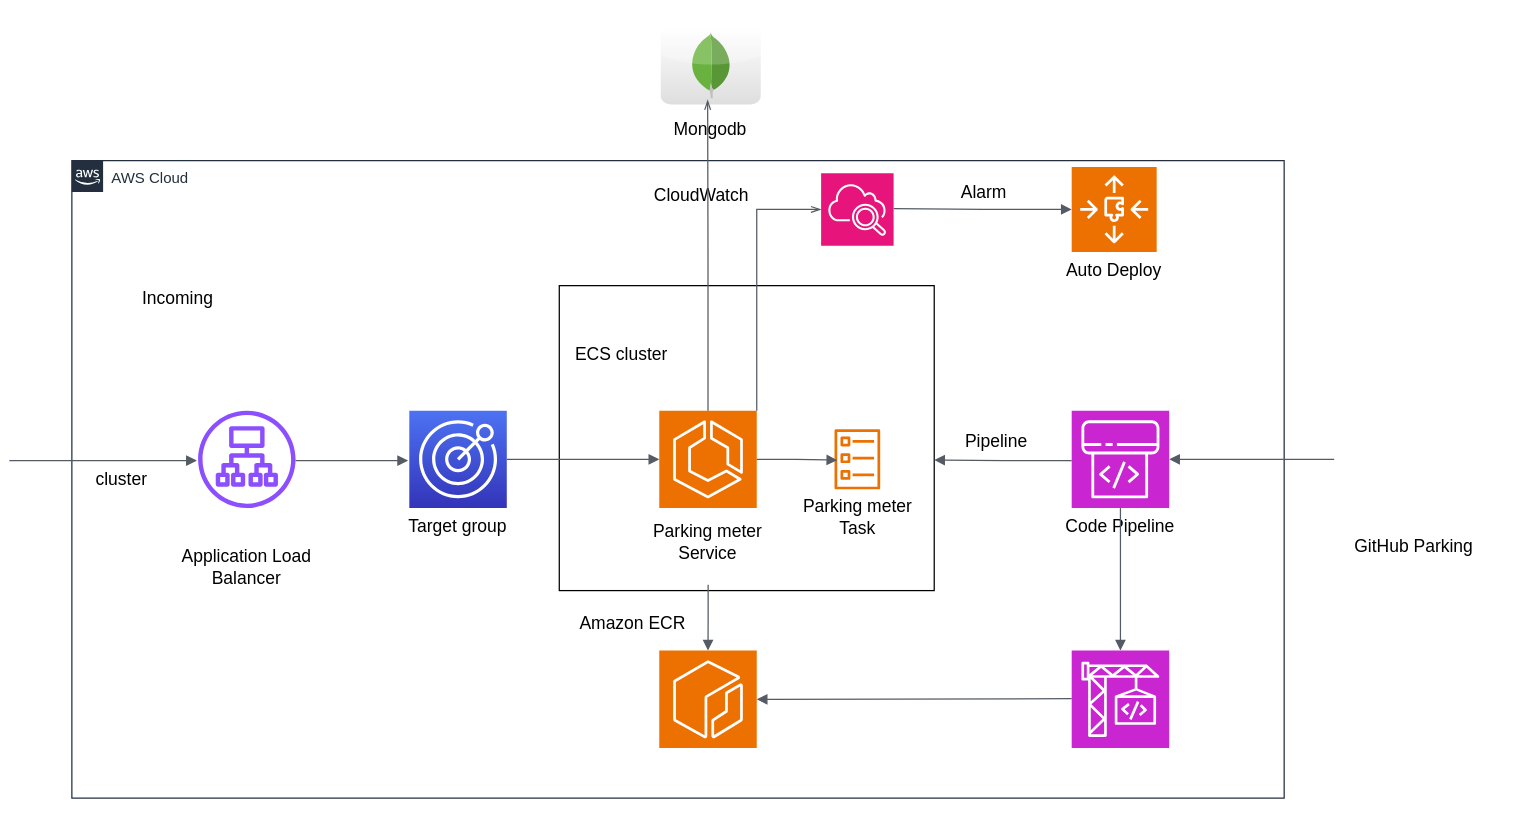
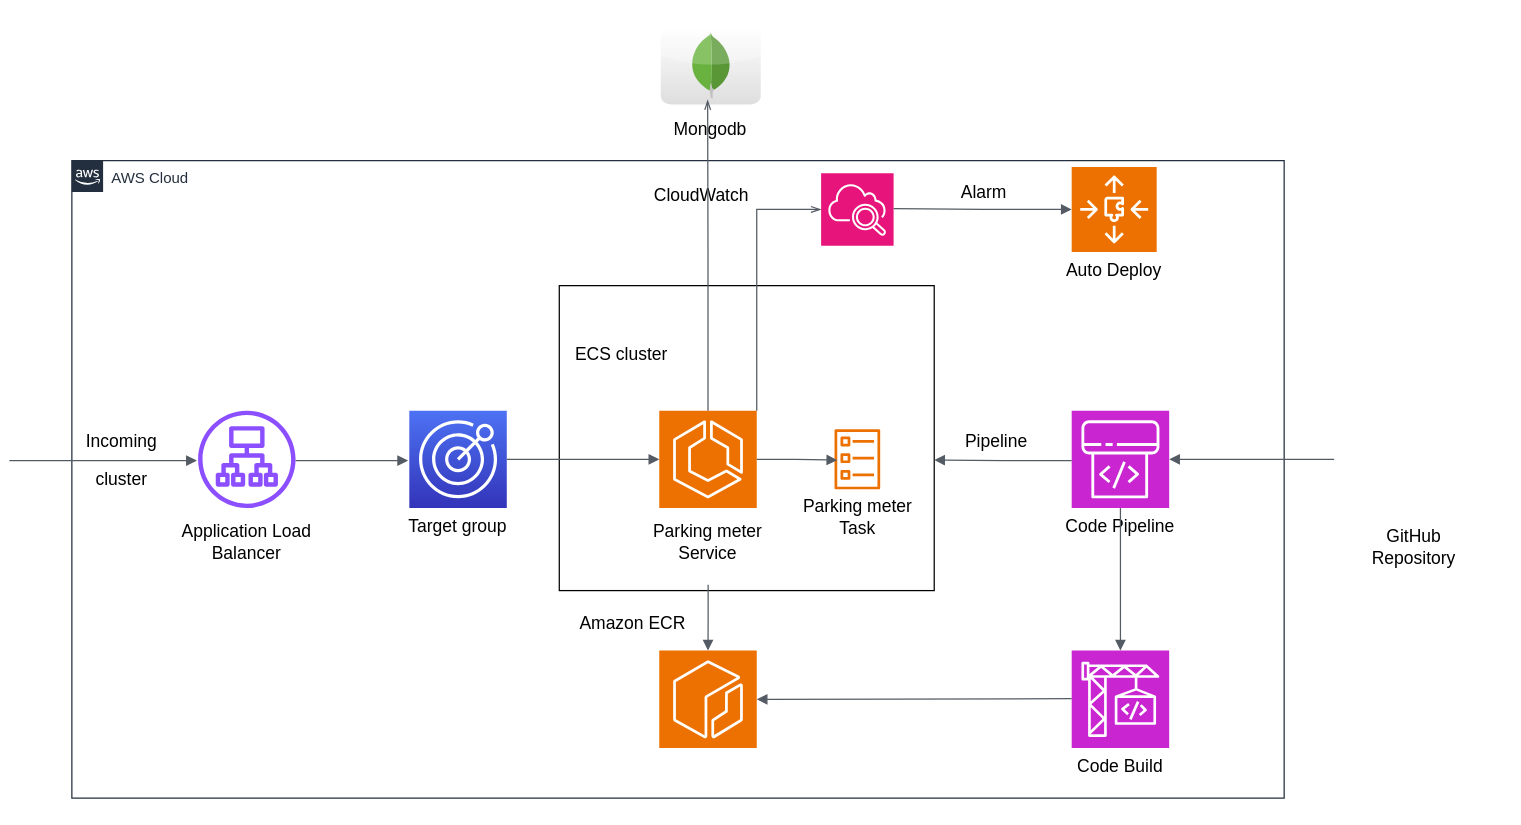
- <mxCell id="5" value="&lt;font style=&quot;font-size: 14px;&quot;&gt;Incoming&lt;/font&gt;" style="text;html=1;strokeColor=none;fillColor=none;align=center;verticalAlign=middle;whiteSpace=wrap;rounded=0;" vertex="1" parent="2"><mxGeometry x="55" y="95" width="60" height="30" as="geometry" /></mxCell>
+ <mxCell id="5" value="&lt;font style=&quot;font-size: 14px;&quot;&gt;Incoming&lt;/font&gt;" style="text;html=1;strokeColor=none;fillColor=none;align=center;verticalAlign=middle;whiteSpace=wrap;rounded=0;" vertex="1" parent="2"><mxGeometry x="10" y="210" width="60" height="30" as="geometry" /></mxCell>
- <mxCell id="38" value="&lt;font style=&quot;font-size: 14px;&quot;&gt;GitHub Parking&lt;/font&gt;" style="text;html=1;strokeColor=none;fillColor=none;align=center;verticalAlign=middle;whiteSpace=wrap;rounded=0;" vertex="1" parent="1"><mxGeometry x="1044" y="422" width="100" height="30" as="geometry" /></mxCell>
+ <mxCell id="38" value="&lt;font style=&quot;font-size: 14px;&quot;&gt;GitHub Repository&lt;/font&gt;" style="text;html=1;strokeColor=none;fillColor=none;align=center;verticalAlign=middle;whiteSpace=wrap;rounded=0;" vertex="1" parent="1"><mxGeometry x="1044" y="422" width="100" height="30" as="geometry" /></mxCell>
- <mxCell id="7" value="&lt;font style=&quot;font-size: 14px;&quot;&gt;Application Load Balancer&lt;/font&gt;" style="text;html=1;strokeColor=none;fillColor=none;align=center;verticalAlign=middle;whiteSpace=wrap;rounded=0;" vertex="1" parent="2"><mxGeometry x="70" y="310" width="140" height="30" as="geometry" /></mxCell>
+ <mxCell id="7" value="&lt;font style=&quot;font-size: 14px;&quot;&gt;Application Load Balancer&lt;/font&gt;" style="text;html=1;strokeColor=none;fillColor=none;align=center;verticalAlign=middle;whiteSpace=wrap;rounded=0;" vertex="1" parent="2"><mxGeometry x="70" y="290" width="140" height="30" as="geometry" /></mxCell>
+ <mxCell id="25" value="&lt;font style=&quot;font-size: 14px;&quot;&gt;Code Build&lt;/font&gt;" style="text;html=1;strokeColor=none;fillColor=none;align=center;verticalAlign=middle;whiteSpace=wrap;rounded=0;" vertex="1" parent="2"><mxGeometry x="789" y="470" width="100" height="30" as="geometry" /></mxCell>
